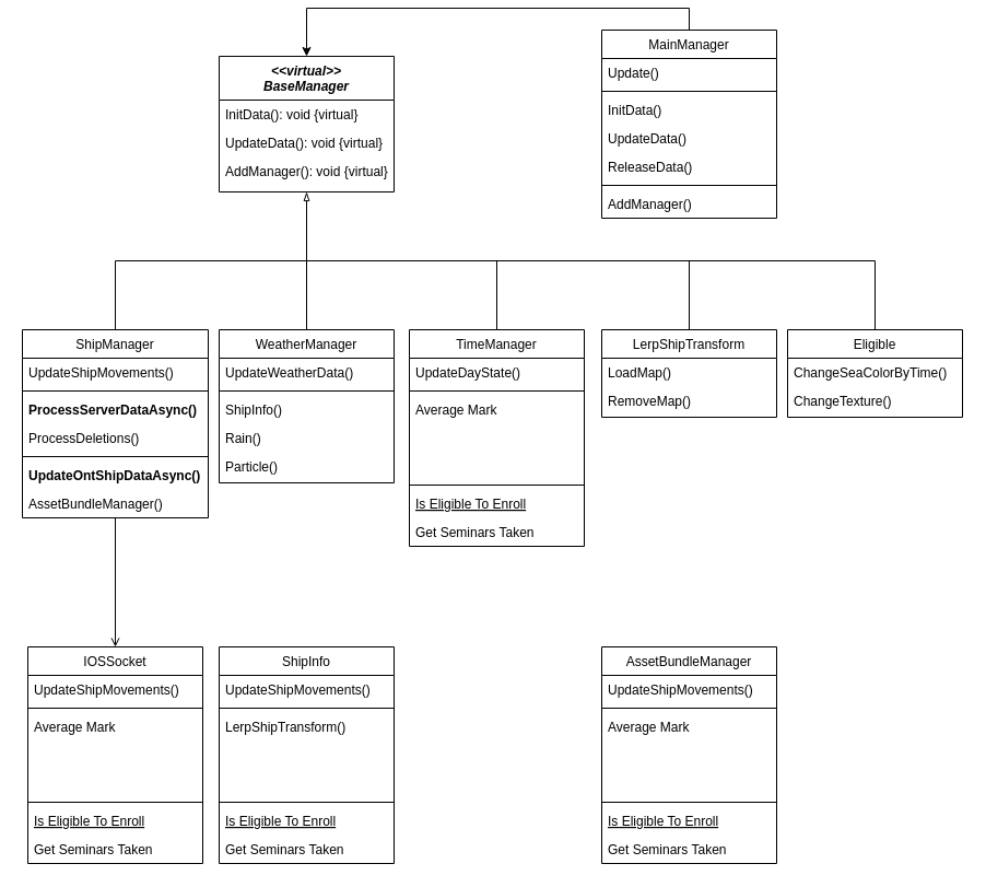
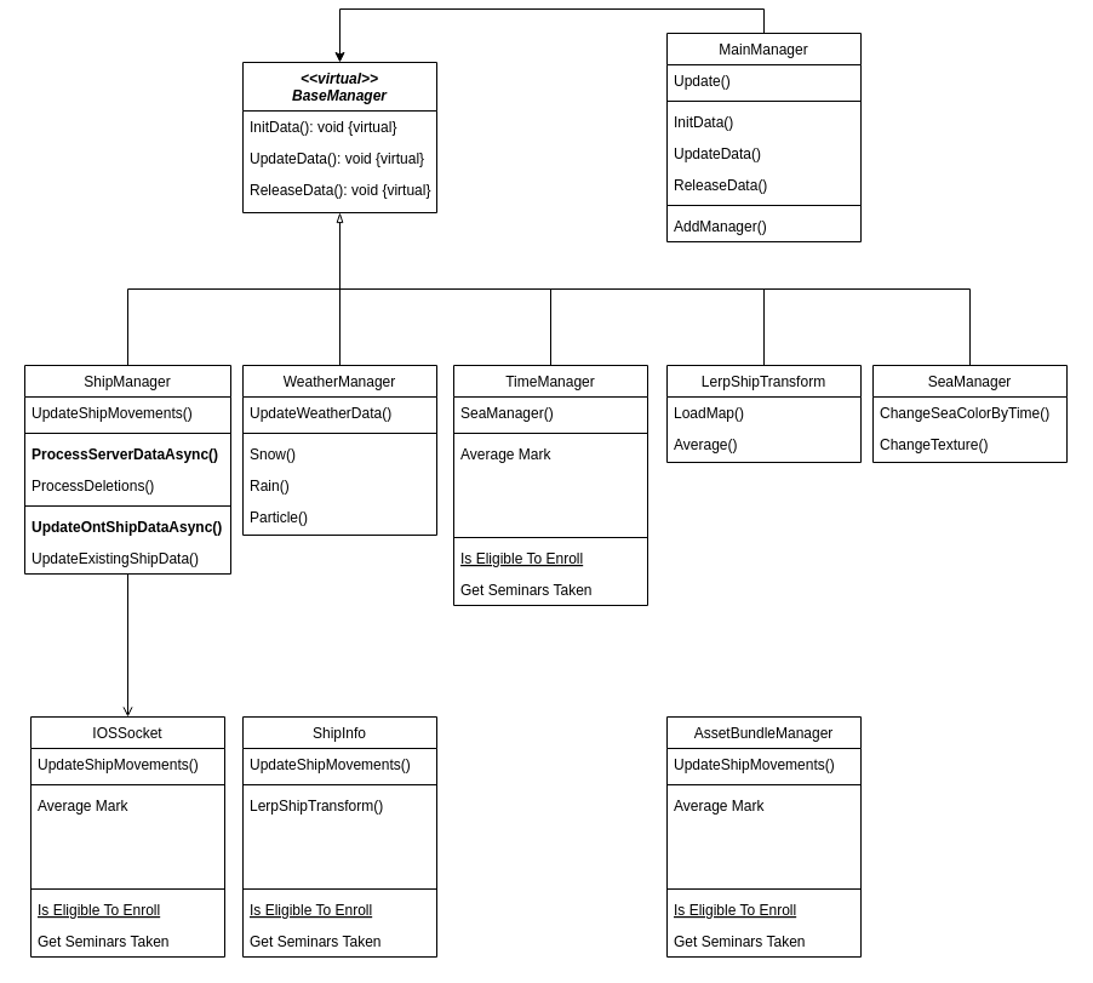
- <mxCell id="28" value="AddManager(): void {virtual}" style="text;align=left;verticalAlign=top;spacingLeft=4;spacingRight=4;overflow=hidden;rotatable=0;points=[[0,0.5],[1,0.5]];portConstraint=eastwest;" parent="25" vertex="1"><mxGeometry y="92" width="160" height="26" as="geometry" /></mxCell>
+ <mxCell id="28" value="ReleaseData(): void {virtual}" style="text;align=left;verticalAlign=top;spacingLeft=4;spacingRight=4;overflow=hidden;rotatable=0;points=[[0,0.5],[1,0.5]];portConstraint=eastwest;" parent="25" vertex="1"><mxGeometry y="92" width="160" height="26" as="geometry" /></mxCell>
- <mxCell id="74" value="Eligible" style="swimlane;fontStyle=0;align=center;verticalAlign=top;childLayout=stackLayout;horizontal=1;startSize=26;horizontalStack=0;resizeParent=1;resizeLast=0;collapsible=1;marginBottom=0;rounded=0;shadow=0;strokeWidth=1;" vertex="1" parent="1"><mxGeometry x="720" y="294" width="160" height="80" as="geometry"><mxRectangle x="130" y="380" width="160" height="26" as="alternateBounds" /></mxGeometry></mxCell>
+ <mxCell id="74" value="SeaManager" style="swimlane;fontStyle=0;align=center;verticalAlign=top;childLayout=stackLayout;horizontal=1;startSize=26;horizontalStack=0;resizeParent=1;resizeLast=0;collapsible=1;marginBottom=0;rounded=0;shadow=0;strokeWidth=1;" vertex="1" parent="1"><mxGeometry x="720" y="294" width="160" height="80" as="geometry"><mxRectangle x="130" y="380" width="160" height="26" as="alternateBounds" /></mxGeometry></mxCell>
- <mxCell id="56" value="UpdateDayState()" style="text;align=left;verticalAlign=top;spacingLeft=4;spacingRight=4;overflow=hidden;rotatable=0;points=[[0,0.5],[1,0.5]];portConstraint=eastwest;" parent="55" vertex="1"><mxGeometry y="26" width="160" height="26" as="geometry" /></mxCell>
+ <mxCell id="56" value="SeaManager()" style="text;align=left;verticalAlign=top;spacingLeft=4;spacingRight=4;overflow=hidden;rotatable=0;points=[[0,0.5],[1,0.5]];portConstraint=eastwest;" parent="55" vertex="1"><mxGeometry y="26" width="160" height="26" as="geometry" /></mxCell>
- <mxCell id="24" value="RemoveMap()" style="text;align=left;verticalAlign=top;spacingLeft=4;spacingRight=4;overflow=hidden;rotatable=0;points=[[0,0.5],[1,0.5]];portConstraint=eastwest;rounded=0;shadow=0;html=0;" parent="22" vertex="1"><mxGeometry y="52" width="160" height="26" as="geometry" /></mxCell>
+ <mxCell id="24" value="Average()" style="text;align=left;verticalAlign=top;spacingLeft=4;spacingRight=4;overflow=hidden;rotatable=0;points=[[0,0.5],[1,0.5]];portConstraint=eastwest;rounded=0;shadow=0;html=0;" parent="22" vertex="1"><mxGeometry y="52" width="160" height="26" as="geometry" /></mxCell>
- <mxCell id="51" value="ShipInfo()" style="text;align=left;verticalAlign=top;spacingLeft=4;spacingRight=4;overflow=hidden;rotatable=0;points=[[0,0.5],[1,0.5]];portConstraint=eastwest;rounded=0;shadow=0;html=0;" parent="48" vertex="1"><mxGeometry y="60" width="160" height="26" as="geometry" /></mxCell>
+ <mxCell id="51" value="Snow()" style="text;align=left;verticalAlign=top;spacingLeft=4;spacingRight=4;overflow=hidden;rotatable=0;points=[[0,0.5],[1,0.5]];portConstraint=eastwest;rounded=0;shadow=0;html=0;" parent="48" vertex="1"><mxGeometry y="60" width="160" height="26" as="geometry" /></mxCell>
- <mxCell id="11" value="AssetBundleManager()" style="text;align=left;verticalAlign=top;spacingLeft=4;spacingRight=4;overflow=hidden;rotatable=0;points=[[0,0.5],[1,0.5]];portConstraint=eastwest;" parent="4" vertex="1"><mxGeometry y="146" width="170" height="26" as="geometry" /></mxCell>
+ <mxCell id="11" value="UpdateExistingShipData()" style="text;align=left;verticalAlign=top;spacingLeft=4;spacingRight=4;overflow=hidden;rotatable=0;points=[[0,0.5],[1,0.5]];portConstraint=eastwest;" parent="4" vertex="1"><mxGeometry y="146" width="170" height="26" as="geometry" /></mxCell>
